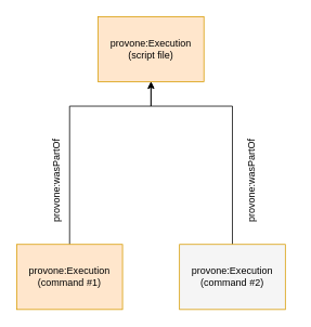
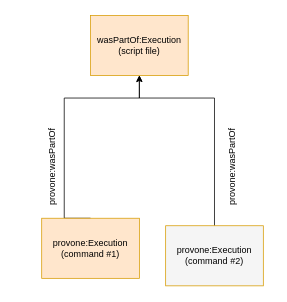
- <mxCell id="2" value="provone:Execution&lt;br&gt;(script file)" style="whiteSpace=wrap;html=1;aspect=fixed;fillColor=#ffe6cc;strokeColor=#d79b00;" vertex="1" parent="1"><mxGeometry x="120" y="20" width="130" height="80" as="geometry" /></mxCell>
+ <mxCell id="2" value="wasPartOf:Execution&lt;br&gt;(script file)" style="whiteSpace=wrap;html=1;aspect=fixed;fillColor=#ffe6cc;strokeColor=#d79b00;" vertex="1" parent="1"><mxGeometry x="120" y="20" width="130" height="80" as="geometry" /></mxCell>
- <mxCell id="4" value="provone:Execution&lt;br&gt;(command #1)" style="whiteSpace=wrap;html=1;aspect=fixed;fillColor=#ffe6cc;strokeColor=#d79b00;" vertex="1" parent="1"><mxGeometry x="20" y="300" width="130" height="80" as="geometry" /></mxCell>
+ <mxCell id="4" value="provone:Execution&lt;br&gt;(command #1)" style="whiteSpace=wrap;html=1;aspect=fixed;fillColor=#ffe6cc;strokeColor=#d79b00;" vertex="1" parent="1"><mxGeometry x="55" y="290" width="130" height="80" as="geometry" /></mxCell>
